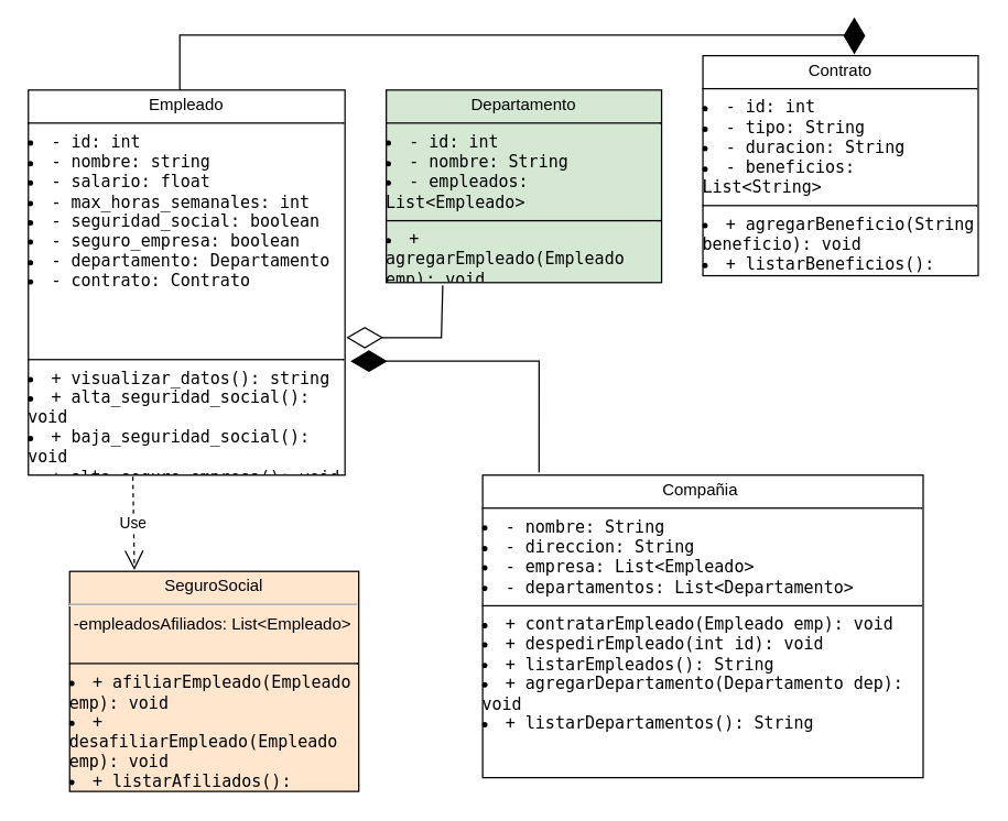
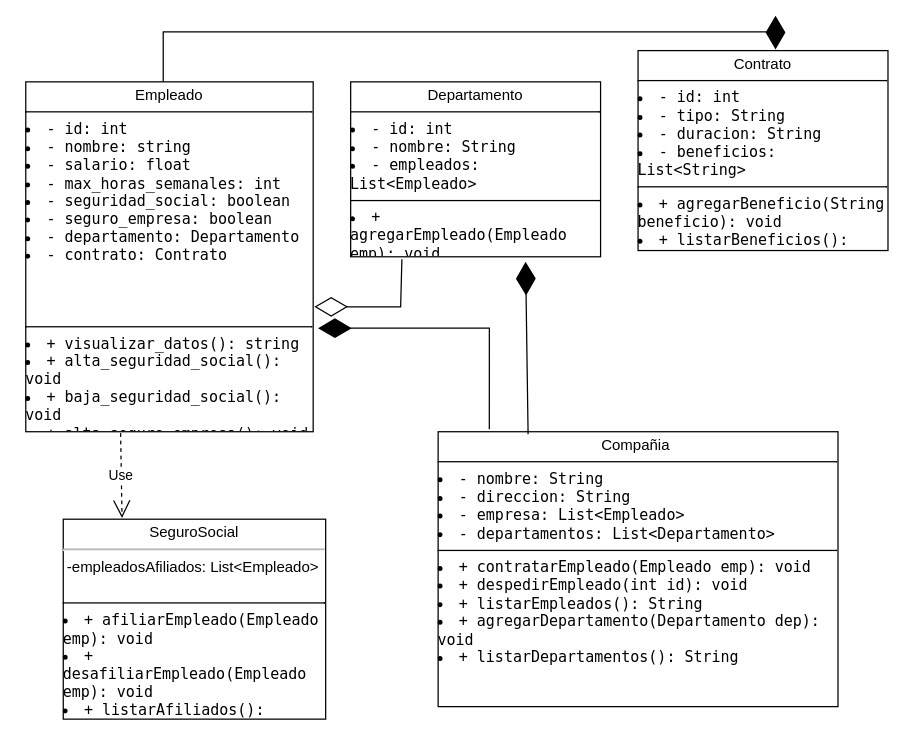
- <mxCell id="3" value="&lt;p style=&quot;text-align: center; margin: 4px 0px 0px;&quot;&gt;Departamento&lt;/p&gt;&lt;hr size=&quot;1&quot; style=&quot;border-style:solid;&quot;&gt;&lt;li data-end=&quot;687&quot; data-start=&quot;672&quot;&gt;&lt;code data-end=&quot;685&quot; data-start=&quot;674&quot;&gt;- id: int&lt;/code&gt;&lt;/li&gt;&lt;li data-end=&quot;712&quot; data-start=&quot;690&quot;&gt;&lt;code data-end=&quot;710&quot; data-start=&quot;692&quot;&gt;- nombre: String&lt;/code&gt;&lt;/li&gt;&lt;li data-end=&quot;748&quot; data-start=&quot;715&quot;&gt;&lt;code data-end=&quot;746&quot; data-start=&quot;717&quot;&gt;- empleados: List&amp;lt;Empleado&amp;gt;&lt;/code&gt;&lt;/li&gt;&lt;hr size=&quot;1&quot; style=&quot;border-style:solid;&quot;&gt;&lt;li data-end=&quot;811&quot; data-start=&quot;768&quot;&gt;&lt;code data-end=&quot;809&quot; data-start=&quot;770&quot;&gt;+ agregarEmpleado(Empleado emp): void&lt;/code&gt;&lt;/li&gt;&lt;li data-end=&quot;847&quot; data-start=&quot;814&quot;&gt;&lt;code data-end=&quot;845&quot; data-start=&quot;816&quot;&gt;+ listarEmpleados(): String&lt;/code&gt;&lt;/li&gt;" style="verticalAlign=top;align=left;overflow=fill;html=1;whiteSpace=wrap;fillColor=#d5e8d4;" vertex="1" parent="1"><mxGeometry x="280" y="60" width="200" height="140" as="geometry" /></mxCell>
+ <mxCell id="3" value="&lt;p style=&quot;text-align: center; margin: 4px 0px 0px;&quot;&gt;Departamento&lt;/p&gt;&lt;hr size=&quot;1&quot; style=&quot;border-style:solid;&quot;&gt;&lt;li data-end=&quot;687&quot; data-start=&quot;672&quot;&gt;&lt;code data-end=&quot;685&quot; data-start=&quot;674&quot;&gt;- id: int&lt;/code&gt;&lt;/li&gt;&lt;li data-end=&quot;712&quot; data-start=&quot;690&quot;&gt;&lt;code data-end=&quot;710&quot; data-start=&quot;692&quot;&gt;- nombre: String&lt;/code&gt;&lt;/li&gt;&lt;li data-end=&quot;748&quot; data-start=&quot;715&quot;&gt;&lt;code data-end=&quot;746&quot; data-start=&quot;717&quot;&gt;- empleados: List&amp;lt;Empleado&amp;gt;&lt;/code&gt;&lt;/li&gt;&lt;hr size=&quot;1&quot; style=&quot;border-style:solid;&quot;&gt;&lt;li data-end=&quot;811&quot; data-start=&quot;768&quot;&gt;&lt;code data-end=&quot;809&quot; data-start=&quot;770&quot;&gt;+ agregarEmpleado(Empleado emp): void&lt;/code&gt;&lt;/li&gt;&lt;li data-end=&quot;847&quot; data-start=&quot;814&quot;&gt;&lt;code data-end=&quot;845&quot; data-start=&quot;816&quot;&gt;+ listarEmpleados(): String&lt;/code&gt;&lt;/li&gt;" style="verticalAlign=top;align=left;overflow=fill;html=1;whiteSpace=wrap;" vertex="1" parent="1"><mxGeometry x="280" y="60" width="200" height="140" as="geometry" /></mxCell>
+ <mxCell id="8" value="" style="endArrow=diamondThin;endFill=1;endSize=24;html=1;rounded=0;exitX=0.225;exitY=0.009;exitDx=0;exitDy=0;exitPerimeter=0;entryX=0.7;entryY=1.029;entryDx=0;entryDy=0;entryPerimeter=0;" edge="1" parent="1" source="5" target="3"><mxGeometry width="160" relative="1" as="geometry"><mxPoint x="420" y="330" as="sourcePoint" /><mxPoint x="580" y="330" as="targetPoint" /></mxGeometry></mxCell>
- <mxCell id="6" value="&lt;p style=&quot;text-align: center; margin: 4px 0px 0px;&quot;&gt;SeguroSocial&lt;/p&gt;&lt;hr&gt;&amp;nbsp;-empleadosAfiliados: List&amp;lt;Empleado&amp;gt;&lt;br&gt;&lt;br&gt;&lt;hr size=&quot;1&quot; style=&quot;border-style:solid;&quot;&gt;&lt;li data-end=&quot;1686&quot; data-start=&quot;1643&quot;&gt;&lt;code data-end=&quot;1684&quot; data-start=&quot;1645&quot;&gt;+ afiliarEmpleado(Empleado emp): void&lt;/code&gt;&lt;/li&gt;&lt;li data-end=&quot;1735&quot; data-start=&quot;1689&quot;&gt;&lt;code data-end=&quot;1733&quot; data-start=&quot;1691&quot;&gt;+ desafiliarEmpleado(Empleado emp): void&lt;/code&gt;&lt;/li&gt;&lt;li data-end=&quot;1771&quot; data-start=&quot;1738&quot;&gt;&lt;code data-end=&quot;1769&quot; data-start=&quot;1740&quot;&gt;+ listarAfiliados(): String&lt;/code&gt;&lt;/li&gt;" style="verticalAlign=top;align=left;overflow=fill;html=1;whiteSpace=wrap;fillColor=#ffe6cc;" vertex="1" parent="1"><mxGeometry x="50" y="410" width="210" height="160" as="geometry" /></mxCell>
+ <mxCell id="6" value="&lt;p style=&quot;text-align: center; margin: 4px 0px 0px;&quot;&gt;SeguroSocial&lt;/p&gt;&lt;hr&gt;&amp;nbsp;-empleadosAfiliados: List&amp;lt;Empleado&amp;gt;&lt;br&gt;&lt;br&gt;&lt;hr size=&quot;1&quot; style=&quot;border-style:solid;&quot;&gt;&lt;li data-end=&quot;1686&quot; data-start=&quot;1643&quot;&gt;&lt;code data-end=&quot;1684&quot; data-start=&quot;1645&quot;&gt;+ afiliarEmpleado(Empleado emp): void&lt;/code&gt;&lt;/li&gt;&lt;li data-end=&quot;1735&quot; data-start=&quot;1689&quot;&gt;&lt;code data-end=&quot;1733&quot; data-start=&quot;1691&quot;&gt;+ desafiliarEmpleado(Empleado emp): void&lt;/code&gt;&lt;/li&gt;&lt;li data-end=&quot;1771&quot; data-start=&quot;1738&quot;&gt;&lt;code data-end=&quot;1769&quot; data-start=&quot;1740&quot;&gt;+ listarAfiliados(): String&lt;/code&gt;&lt;/li&gt;" style="verticalAlign=top;align=left;overflow=fill;html=1;whiteSpace=wrap;" vertex="1" parent="1"><mxGeometry x="50" y="410" width="210" height="160" as="geometry" /></mxCell>
